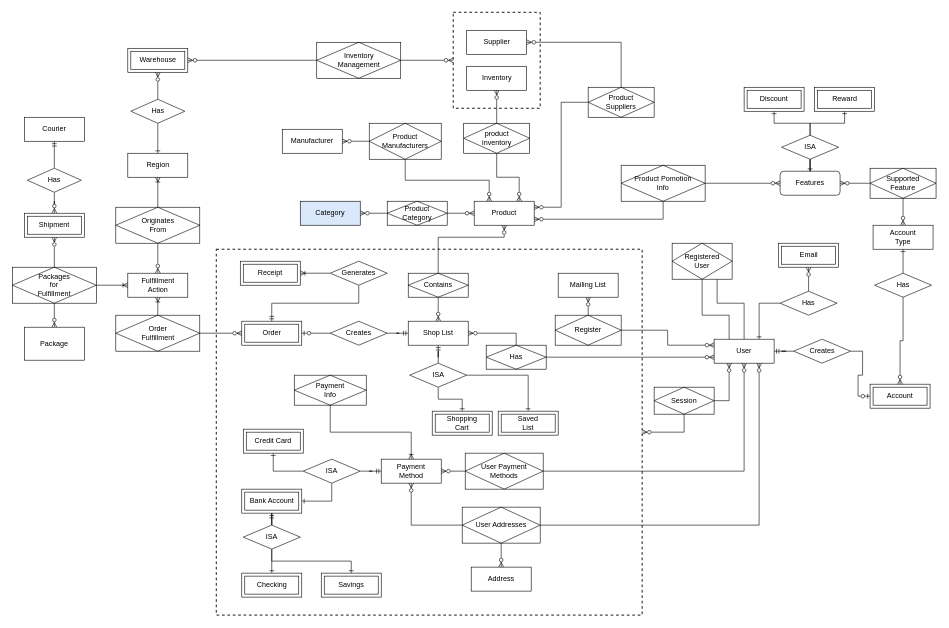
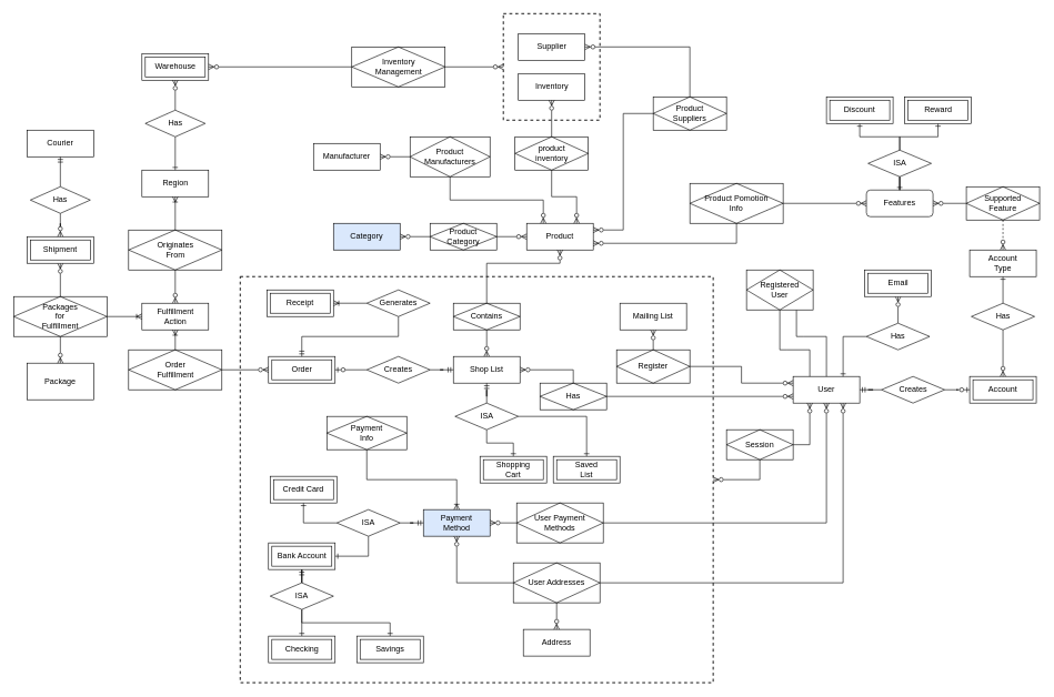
- <mxCell id="32" style="edgeStyle=orthogonalEdgeStyle;rounded=0;orthogonalLoop=1;jettySize=auto;html=1;entryX=0.5;entryY=0;entryDx=0;entryDy=0;startArrow=none;startFill=0;endArrow=ERzeroToMany;endFill=0;exitX=0.5;exitY=1;exitDx=0;exitDy=0;" parent="1" source="34" target="35" edge="1"><mxGeometry relative="1" as="geometry" /></mxCell>
+ <mxCell id="32" style="edgeStyle=orthogonalEdgeStyle;rounded=0;orthogonalLoop=1;jettySize=auto;html=1;entryX=0.5;entryY=0;entryDx=0;entryDy=0;startArrow=none;startFill=0;endArrow=ERzeroToMany;endFill=0;exitX=0.5;exitY=1;exitDx=0;exitDy=0;dashed=1;" parent="1" source="34" target="35" edge="1"><mxGeometry relative="1" as="geometry" /></mxCell>
- <mxCell id="28" value="Account" style="shape=ext;margin=3;double=1;whiteSpace=wrap;html=1;align=center;" parent="1" vertex="1"><mxGeometry x="1450" y="640" width="100" height="40" as="geometry" /></mxCell>
+ <mxCell id="28" value="Account" style="shape=ext;margin=3;double=1;whiteSpace=wrap;html=1;align=center;" parent="1" vertex="1"><mxGeometry x="1455" y="565" width="100" height="40" as="geometry" /></mxCell>
- <mxCell id="56" value="Payment&lt;br&gt;Method" style="whiteSpace=wrap;html=1;align=center;shadow=0;strokeColor=default;" parent="1" vertex="1"><mxGeometry x="635" y="765" width="100" height="40" as="geometry" /></mxCell>
+ <mxCell id="56" value="Payment&lt;br&gt;Method" style="whiteSpace=wrap;html=1;align=center;shadow=0;strokeColor=default;fillColor=#dae8fc;" parent="1" vertex="1"><mxGeometry x="635" y="765" width="100" height="40" as="geometry" /></mxCell>
